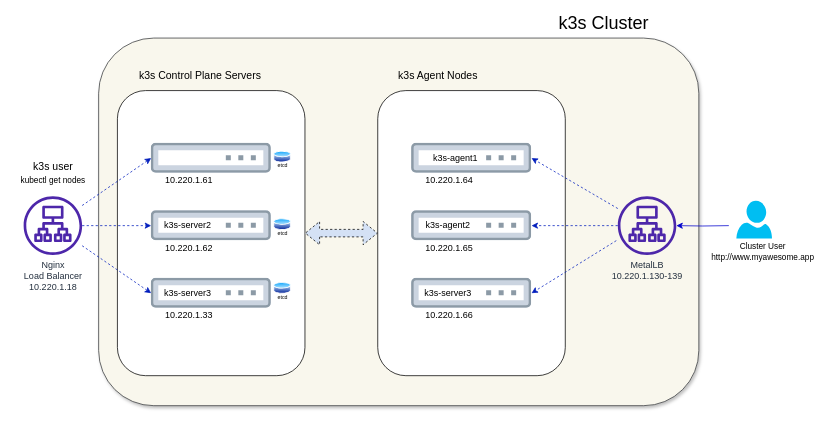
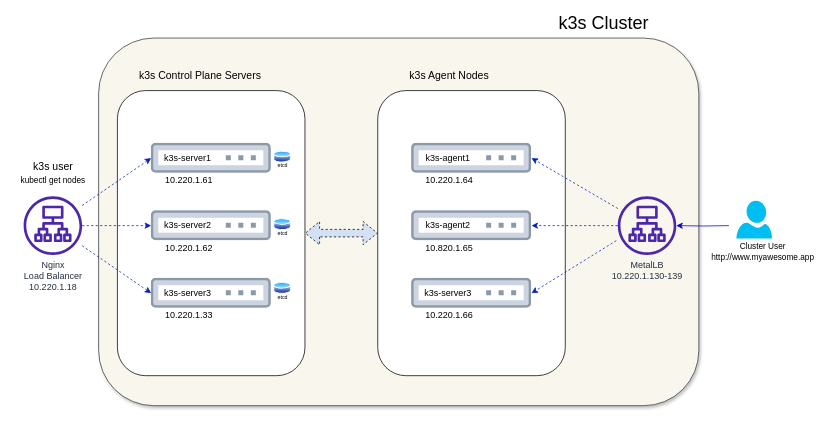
- <mxCell id="27" value="&lt;font style=&quot;font-size: 14px&quot;&gt;k3s Agent Nodes&lt;/font&gt;" style="text;html=1;resizable=0;autosize=1;align=center;verticalAlign=middle;points=[];fillColor=none;strokeColor=none;rounded=0;labelBackgroundColor=none;" vertex="1" parent="1"><mxGeometry x="523" y="90" width="120" height="20" as="geometry" /></mxCell>
+ <mxCell id="27" value="&lt;font style=&quot;font-size: 14px&quot;&gt;k3s Agent Nodes&lt;/font&gt;" style="text;html=1;resizable=0;autosize=1;align=center;verticalAlign=middle;points=[];fillColor=none;strokeColor=none;rounded=0;labelBackgroundColor=none;" vertex="1" parent="1"><mxGeometry x="538" y="90" width="120" height="20" as="geometry" /></mxCell>
+ <mxCell id="6" value="k3s-server1&amp;nbsp;" style="text;html=1;resizable=0;autosize=1;align=center;verticalAlign=middle;points=[];fillColor=none;strokeColor=none;rounded=0;" vertex="1" parent="4"><mxGeometry x="10" y="10" width="80" height="20" as="geometry" /></mxCell>
- <mxCell id="29" value="k3s-agent1&amp;nbsp;" style="text;html=1;resizable=0;autosize=1;align=center;verticalAlign=middle;points=[];fillColor=none;strokeColor=none;rounded=0;" vertex="1" parent="1"><mxGeometry x="568" y="200" width="80" height="20" as="geometry" /></mxCell>
+ <mxCell id="29" value="k3s-agent1&amp;nbsp;" style="text;html=1;resizable=0;autosize=1;align=center;verticalAlign=middle;points=[];fillColor=none;strokeColor=none;rounded=0;" vertex="1" parent="1"><mxGeometry x="558" y="200" width="80" height="20" as="geometry" /></mxCell>
- <mxCell id="25" value="10.220.1.65" style="text;html=1;resizable=0;autosize=1;align=center;verticalAlign=middle;points=[];fillColor=none;strokeColor=none;rounded=0;labelBackgroundColor=none;" vertex="1" parent="1"><mxGeometry x="558" y="320" width="80" height="20" as="geometry" /></mxCell>
+ <mxCell id="25" value="10.820.1.65" style="text;html=1;resizable=0;autosize=1;align=center;verticalAlign=middle;points=[];fillColor=none;strokeColor=none;rounded=0;labelBackgroundColor=none;" vertex="1" parent="1"><mxGeometry x="558" y="320" width="80" height="20" as="geometry" /></mxCell>
